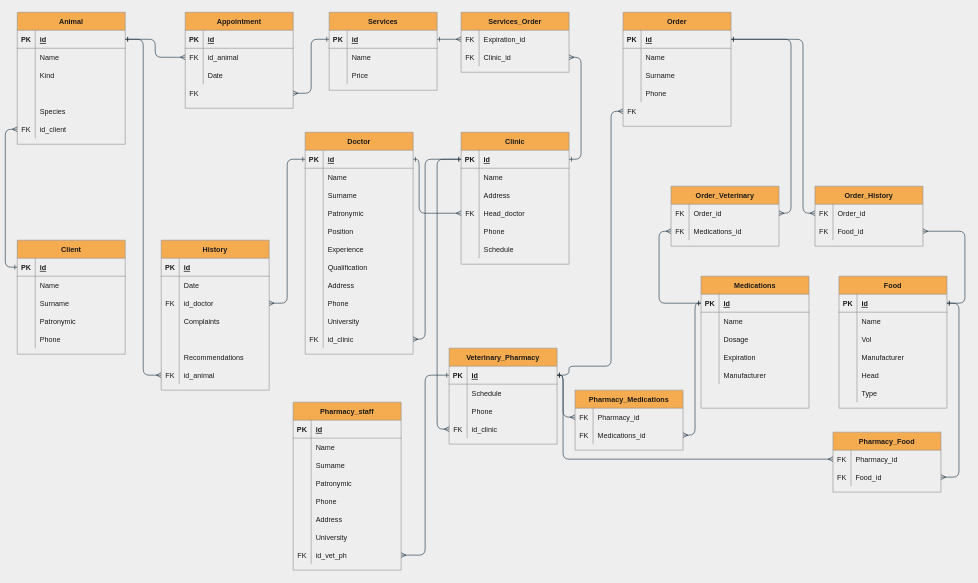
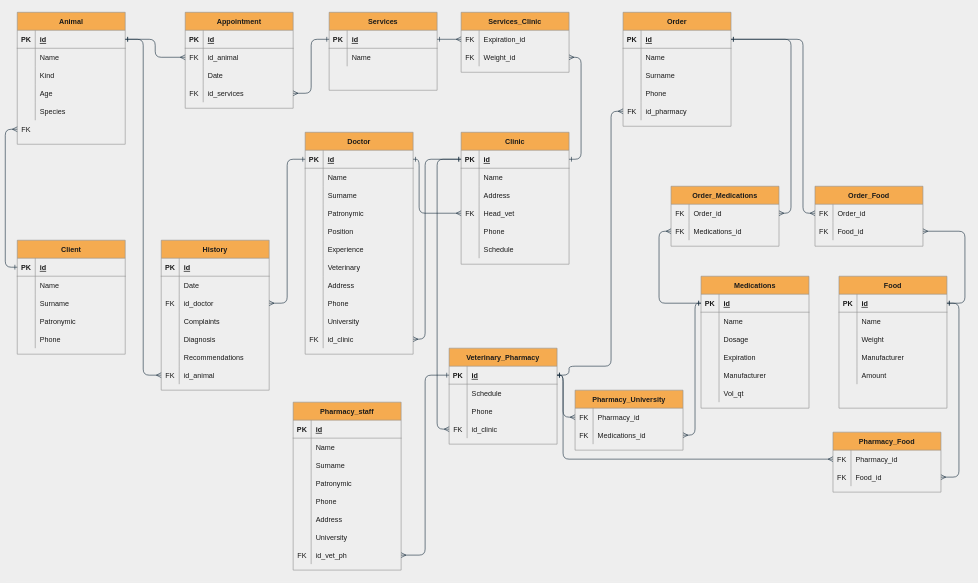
- <mxCell id="112" value="Services_Order" style="shape=table;startSize=30;container=1;collapsible=1;childLayout=tableLayout;fixedRows=1;rowLines=0;fontStyle=1;align=center;resizeLast=1;fillColor=#F5AB50;strokeColor=#909090;fontColor=#1A1A1A;" vertex="1" parent="1"><mxGeometry x="760" y="20" width="180" height="100" as="geometry" /></mxCell>
+ <mxCell id="112" value="Services_Clinic" style="shape=table;startSize=30;container=1;collapsible=1;childLayout=tableLayout;fixedRows=1;rowLines=0;fontStyle=1;align=center;resizeLast=1;fillColor=#F5AB50;strokeColor=#909090;fontColor=#1A1A1A;" vertex="1" parent="1"><mxGeometry x="760" y="20" width="180" height="100" as="geometry" /></mxCell>
- <mxCell id="118" value="Clinic_id" style="shape=partialRectangle;connectable=0;fillColor=none;top=0;left=0;bottom=0;right=0;align=left;spacingLeft=6;fontStyle=0;overflow=hidden;strokeColor=#909090;fontColor=#1A1A1A;" vertex="1" parent="116"><mxGeometry x="30" width="150" height="30" as="geometry"><mxRectangle width="150" height="30" as="alternateBounds" /></mxGeometry></mxCell>
+ <mxCell id="118" value="Weight_id" style="shape=partialRectangle;connectable=0;fillColor=none;top=0;left=0;bottom=0;right=0;align=left;spacingLeft=6;fontStyle=0;overflow=hidden;strokeColor=#909090;fontColor=#1A1A1A;" vertex="1" parent="116"><mxGeometry x="30" width="150" height="30" as="geometry"><mxRectangle width="150" height="30" as="alternateBounds" /></mxGeometry></mxCell>
- <mxCell id="141" value="Price" style="shape=partialRectangle;connectable=0;fillColor=none;top=0;left=0;bottom=0;right=0;align=left;spacingLeft=6;overflow=hidden;strokeColor=#909090;fontColor=#1A1A1A;" vertex="1" parent="139"><mxGeometry x="30" width="150" height="30" as="geometry"><mxRectangle width="150" height="30" as="alternateBounds" /></mxGeometry></mxCell>
+ <mxCell id="30" value="Age" style="shape=partialRectangle;connectable=0;fillColor=none;top=0;left=0;bottom=0;right=0;align=left;spacingLeft=6;overflow=hidden;strokeColor=#909090;fontColor=#1A1A1A;" parent="28" vertex="1"><mxGeometry x="30" width="150" height="30" as="geometry"><mxRectangle width="150" height="30" as="alternateBounds" /></mxGeometry></mxCell>
+ <mxCell id="131" value="id_services" style="shape=partialRectangle;connectable=0;fillColor=none;top=0;left=0;bottom=0;right=0;align=left;spacingLeft=6;fontStyle=0;overflow=hidden;strokeColor=#909090;fontColor=#1A1A1A;" vertex="1" parent="129"><mxGeometry x="30" width="150" height="30" as="geometry"><mxRectangle width="150" height="30" as="alternateBounds" /></mxGeometry></mxCell>
+ <mxCell id="209" value="id_pharmacy" style="shape=partialRectangle;connectable=0;fillColor=none;top=0;left=0;bottom=0;right=0;align=left;spacingLeft=6;overflow=hidden;strokeColor=#909090;fontColor=#1A1A1A;" vertex="1" parent="207"><mxGeometry x="30" width="150" height="30" as="geometry"><mxRectangle width="150" height="30" as="alternateBounds" /></mxGeometry></mxCell>
- <mxCell id="36" value="id_client" style="shape=partialRectangle;connectable=0;fillColor=none;top=0;left=0;bottom=0;right=0;align=left;spacingLeft=6;fontStyle=0;overflow=hidden;strokeColor=#909090;fontColor=#1A1A1A;" vertex="1" parent="34"><mxGeometry x="30" width="150" height="30" as="geometry"><mxRectangle width="150" height="30" as="alternateBounds" /></mxGeometry></mxCell>
- <mxCell id="142" value="Order_Veterinary" style="shape=table;startSize=30;container=1;collapsible=1;childLayout=tableLayout;fixedRows=1;rowLines=0;fontStyle=1;align=center;resizeLast=1;fillColor=#F5AB50;strokeColor=#909090;fontColor=#1A1A1A;" vertex="1" parent="1"><mxGeometry x="1110" y="310" width="180" height="100" as="geometry" /></mxCell>
+ <mxCell id="142" value="Order_Medications" style="shape=table;startSize=30;container=1;collapsible=1;childLayout=tableLayout;fixedRows=1;rowLines=0;fontStyle=1;align=center;resizeLast=1;fillColor=#F5AB50;strokeColor=#909090;fontColor=#1A1A1A;" vertex="1" parent="1"><mxGeometry x="1110" y="310" width="180" height="100" as="geometry" /></mxCell>
- <mxCell id="162" value="Order_History" style="shape=table;startSize=30;container=1;collapsible=1;childLayout=tableLayout;fixedRows=1;rowLines=0;fontStyle=1;align=center;resizeLast=1;fillColor=#F5AB50;strokeColor=#909090;fontColor=#1A1A1A;" vertex="1" parent="1"><mxGeometry x="1350" y="310" width="180" height="100" as="geometry" /></mxCell>
+ <mxCell id="162" value="Order_Food" style="shape=table;startSize=30;container=1;collapsible=1;childLayout=tableLayout;fixedRows=1;rowLines=0;fontStyle=1;align=center;resizeLast=1;fillColor=#F5AB50;strokeColor=#909090;fontColor=#1A1A1A;" vertex="1" parent="1"><mxGeometry x="1350" y="310" width="180" height="100" as="geometry" /></mxCell>
- <mxCell id="105" value="Head_doctor" style="shape=partialRectangle;connectable=0;fillColor=none;top=0;left=0;bottom=0;right=0;align=left;spacingLeft=6;fontStyle=0;overflow=hidden;strokeColor=#909090;fontColor=#1A1A1A;" vertex="1" parent="103"><mxGeometry x="30" width="150" height="30" as="geometry"><mxRectangle width="150" height="30" as="alternateBounds" /></mxGeometry></mxCell>
+ <mxCell id="105" value="Head_vet" style="shape=partialRectangle;connectable=0;fillColor=none;top=0;left=0;bottom=0;right=0;align=left;spacingLeft=6;fontStyle=0;overflow=hidden;strokeColor=#909090;fontColor=#1A1A1A;" vertex="1" parent="103"><mxGeometry x="30" width="150" height="30" as="geometry"><mxRectangle width="150" height="30" as="alternateBounds" /></mxGeometry></mxCell>
- <mxCell id="80" value="Qualification" style="shape=partialRectangle;connectable=0;fillColor=none;top=0;left=0;bottom=0;right=0;align=left;spacingLeft=6;overflow=hidden;strokeColor=#909090;fontColor=#1A1A1A;" vertex="1" parent="78"><mxGeometry x="30" width="150" height="30" as="geometry"><mxRectangle width="150" height="30" as="alternateBounds" /></mxGeometry></mxCell>
+ <mxCell id="80" value="Veterinary" style="shape=partialRectangle;connectable=0;fillColor=none;top=0;left=0;bottom=0;right=0;align=left;spacingLeft=6;overflow=hidden;strokeColor=#909090;fontColor=#1A1A1A;" vertex="1" parent="78"><mxGeometry x="30" width="150" height="30" as="geometry"><mxRectangle width="150" height="30" as="alternateBounds" /></mxGeometry></mxCell>
+ <mxCell id="52" value="Diagnosis" style="shape=partialRectangle;connectable=0;fillColor=none;top=0;left=0;bottom=0;right=0;align=left;spacingLeft=6;overflow=hidden;strokeColor=#909090;fontColor=#1A1A1A;" parent="50" vertex="1"><mxGeometry x="30" width="150" height="30" as="geometry"><mxRectangle width="150" height="30" as="alternateBounds" /></mxGeometry></mxCell>
- <mxCell id="219" value="Vol" style="shape=partialRectangle;connectable=0;fillColor=none;top=0;left=0;bottom=0;right=0;align=left;spacingLeft=6;overflow=hidden;strokeColor=#909090;fontColor=#1A1A1A;" vertex="1" parent="217"><mxGeometry x="30" width="150" height="30" as="geometry"><mxRectangle width="150" height="30" as="alternateBounds" /></mxGeometry></mxCell>
+ <mxCell id="219" value="Weight" style="shape=partialRectangle;connectable=0;fillColor=none;top=0;left=0;bottom=0;right=0;align=left;spacingLeft=6;overflow=hidden;strokeColor=#909090;fontColor=#1A1A1A;" vertex="1" parent="217"><mxGeometry x="30" width="150" height="30" as="geometry"><mxRectangle width="150" height="30" as="alternateBounds" /></mxGeometry></mxCell>
- <mxCell id="225" value="Head" style="shape=partialRectangle;connectable=0;fillColor=none;top=0;left=0;bottom=0;right=0;align=left;spacingLeft=6;overflow=hidden;strokeColor=#909090;fontColor=#1A1A1A;" vertex="1" parent="223"><mxGeometry x="30" width="150" height="30" as="geometry"><mxRectangle width="150" height="30" as="alternateBounds" /></mxGeometry></mxCell>
+ <mxCell id="225" value="Amount" style="shape=partialRectangle;connectable=0;fillColor=none;top=0;left=0;bottom=0;right=0;align=left;spacingLeft=6;overflow=hidden;strokeColor=#909090;fontColor=#1A1A1A;" vertex="1" parent="223"><mxGeometry x="30" width="150" height="30" as="geometry"><mxRectangle width="150" height="30" as="alternateBounds" /></mxGeometry></mxCell>
+ <mxCell id="258" value="Vol_qt" style="shape=partialRectangle;connectable=0;fillColor=none;top=0;left=0;bottom=0;right=0;align=left;spacingLeft=6;overflow=hidden;strokeColor=#909090;fontColor=#1A1A1A;" vertex="1" parent="256"><mxGeometry x="30" width="150" height="30" as="geometry"><mxRectangle width="150" height="30" as="alternateBounds" /></mxGeometry></mxCell>
- <mxCell id="228" value="Type" style="shape=partialRectangle;connectable=0;fillColor=none;top=0;left=0;bottom=0;right=0;align=left;spacingLeft=6;overflow=hidden;strokeColor=#909090;fontColor=#1A1A1A;" vertex="1" parent="226"><mxGeometry x="30" width="150" height="30" as="geometry"><mxRectangle width="150" height="30" as="alternateBounds" /></mxGeometry></mxCell>
- <mxCell id="270" value="Pharmacy_Medications" style="shape=table;startSize=30;container=1;collapsible=1;childLayout=tableLayout;fixedRows=1;rowLines=0;fontStyle=1;align=center;resizeLast=1;fillColor=#F5AB50;strokeColor=#909090;fontColor=#1A1A1A;" vertex="1" parent="1"><mxGeometry x="950" y="650" width="180" height="100.0" as="geometry" /></mxCell>
+ <mxCell id="270" value="Pharmacy_University" style="shape=table;startSize=30;container=1;collapsible=1;childLayout=tableLayout;fixedRows=1;rowLines=0;fontStyle=1;align=center;resizeLast=1;fillColor=#F5AB50;strokeColor=#909090;fontColor=#1A1A1A;" vertex="1" parent="1"><mxGeometry x="950" y="650" width="180" height="100.0" as="geometry" /></mxCell>
